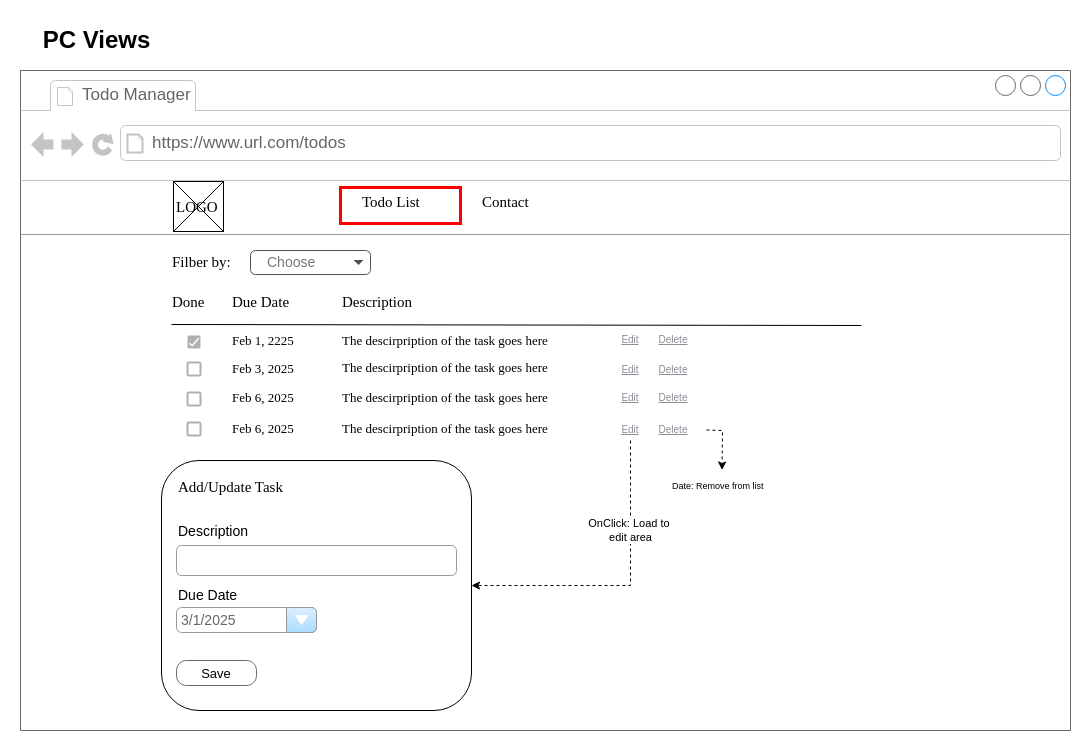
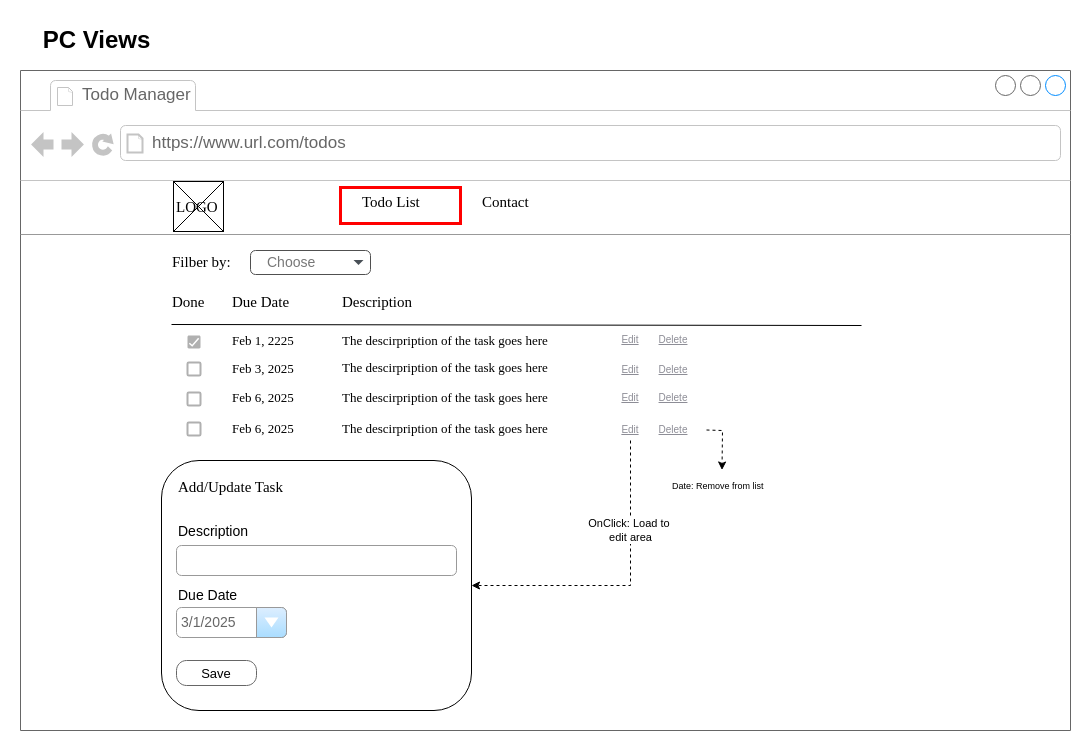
- <mxCell id="50" value="3/1/2025" style="strokeWidth=1;shadow=0;dashed=0;align=center;html=1;shape=mxgraph.mockup.forms.comboBox;strokeColor=#999999;fillColor=#ddeeff;align=left;fillColor2=#aaddff;mainText=;fontColor=#666666;fontSize=14;spacingLeft=3;" parent="43" vertex="1"><mxGeometry x="15" y="147" width="140" height="25" as="geometry" /></mxCell>
+ <mxCell id="50" value="3/1/2025" style="strokeWidth=1;shadow=0;dashed=0;align=center;html=1;shape=mxgraph.mockup.forms.comboBox;strokeColor=#999999;fillColor=#ddeeff;align=left;fillColor2=#aaddff;mainText=;fontColor=#666666;fontSize=14;spacingLeft=3;" parent="43" vertex="1"><mxGeometry x="15" y="147" width="110" height="30" as="geometry" /></mxCell>
